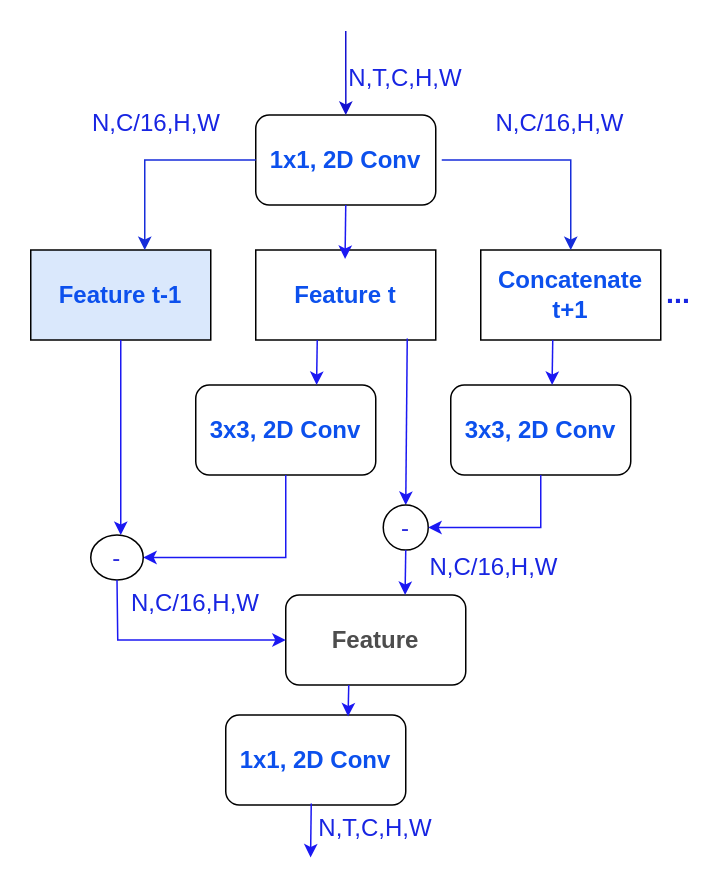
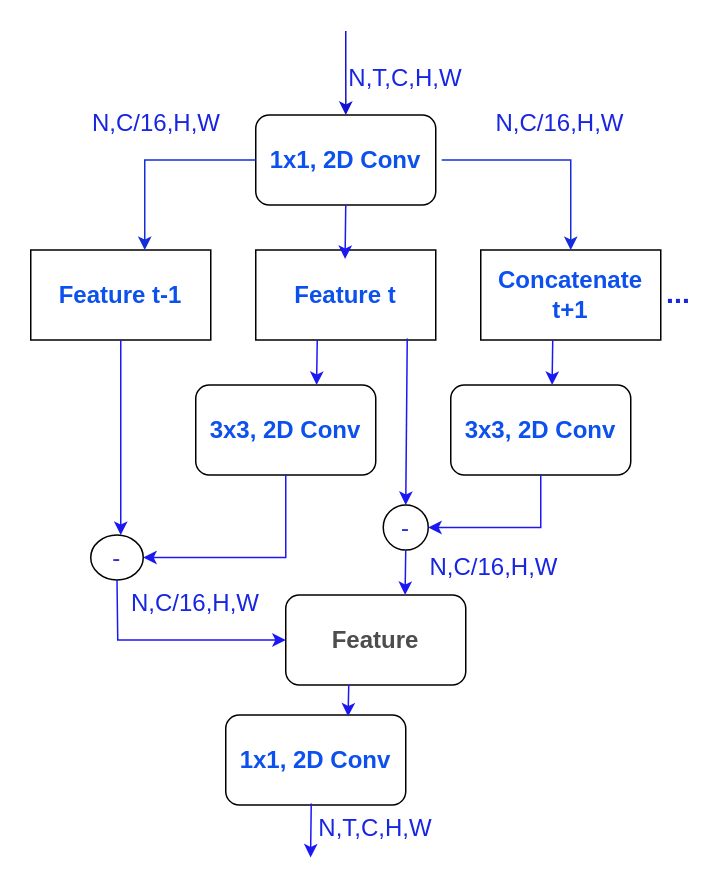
- <mxCell id="7" value="&lt;font style=&quot;font-size: 16px;&quot;&gt;&lt;b&gt;Feature t-1&lt;/b&gt;&lt;/font&gt;" style="rounded=0;whiteSpace=wrap;html=1;fontColor=#0C50ED;fillColor=#dae8fc;" vertex="1" parent="1"><mxGeometry x="20" y="166" width="120" height="60" as="geometry" /></mxCell>
+ <mxCell id="7" value="&lt;font style=&quot;font-size: 16px;&quot;&gt;&lt;b&gt;Feature t-1&lt;/b&gt;&lt;/font&gt;" style="rounded=0;whiteSpace=wrap;html=1;fontColor=#0C50ED;" vertex="1" parent="1"><mxGeometry x="20" y="166" width="120" height="60" as="geometry" /></mxCell>
